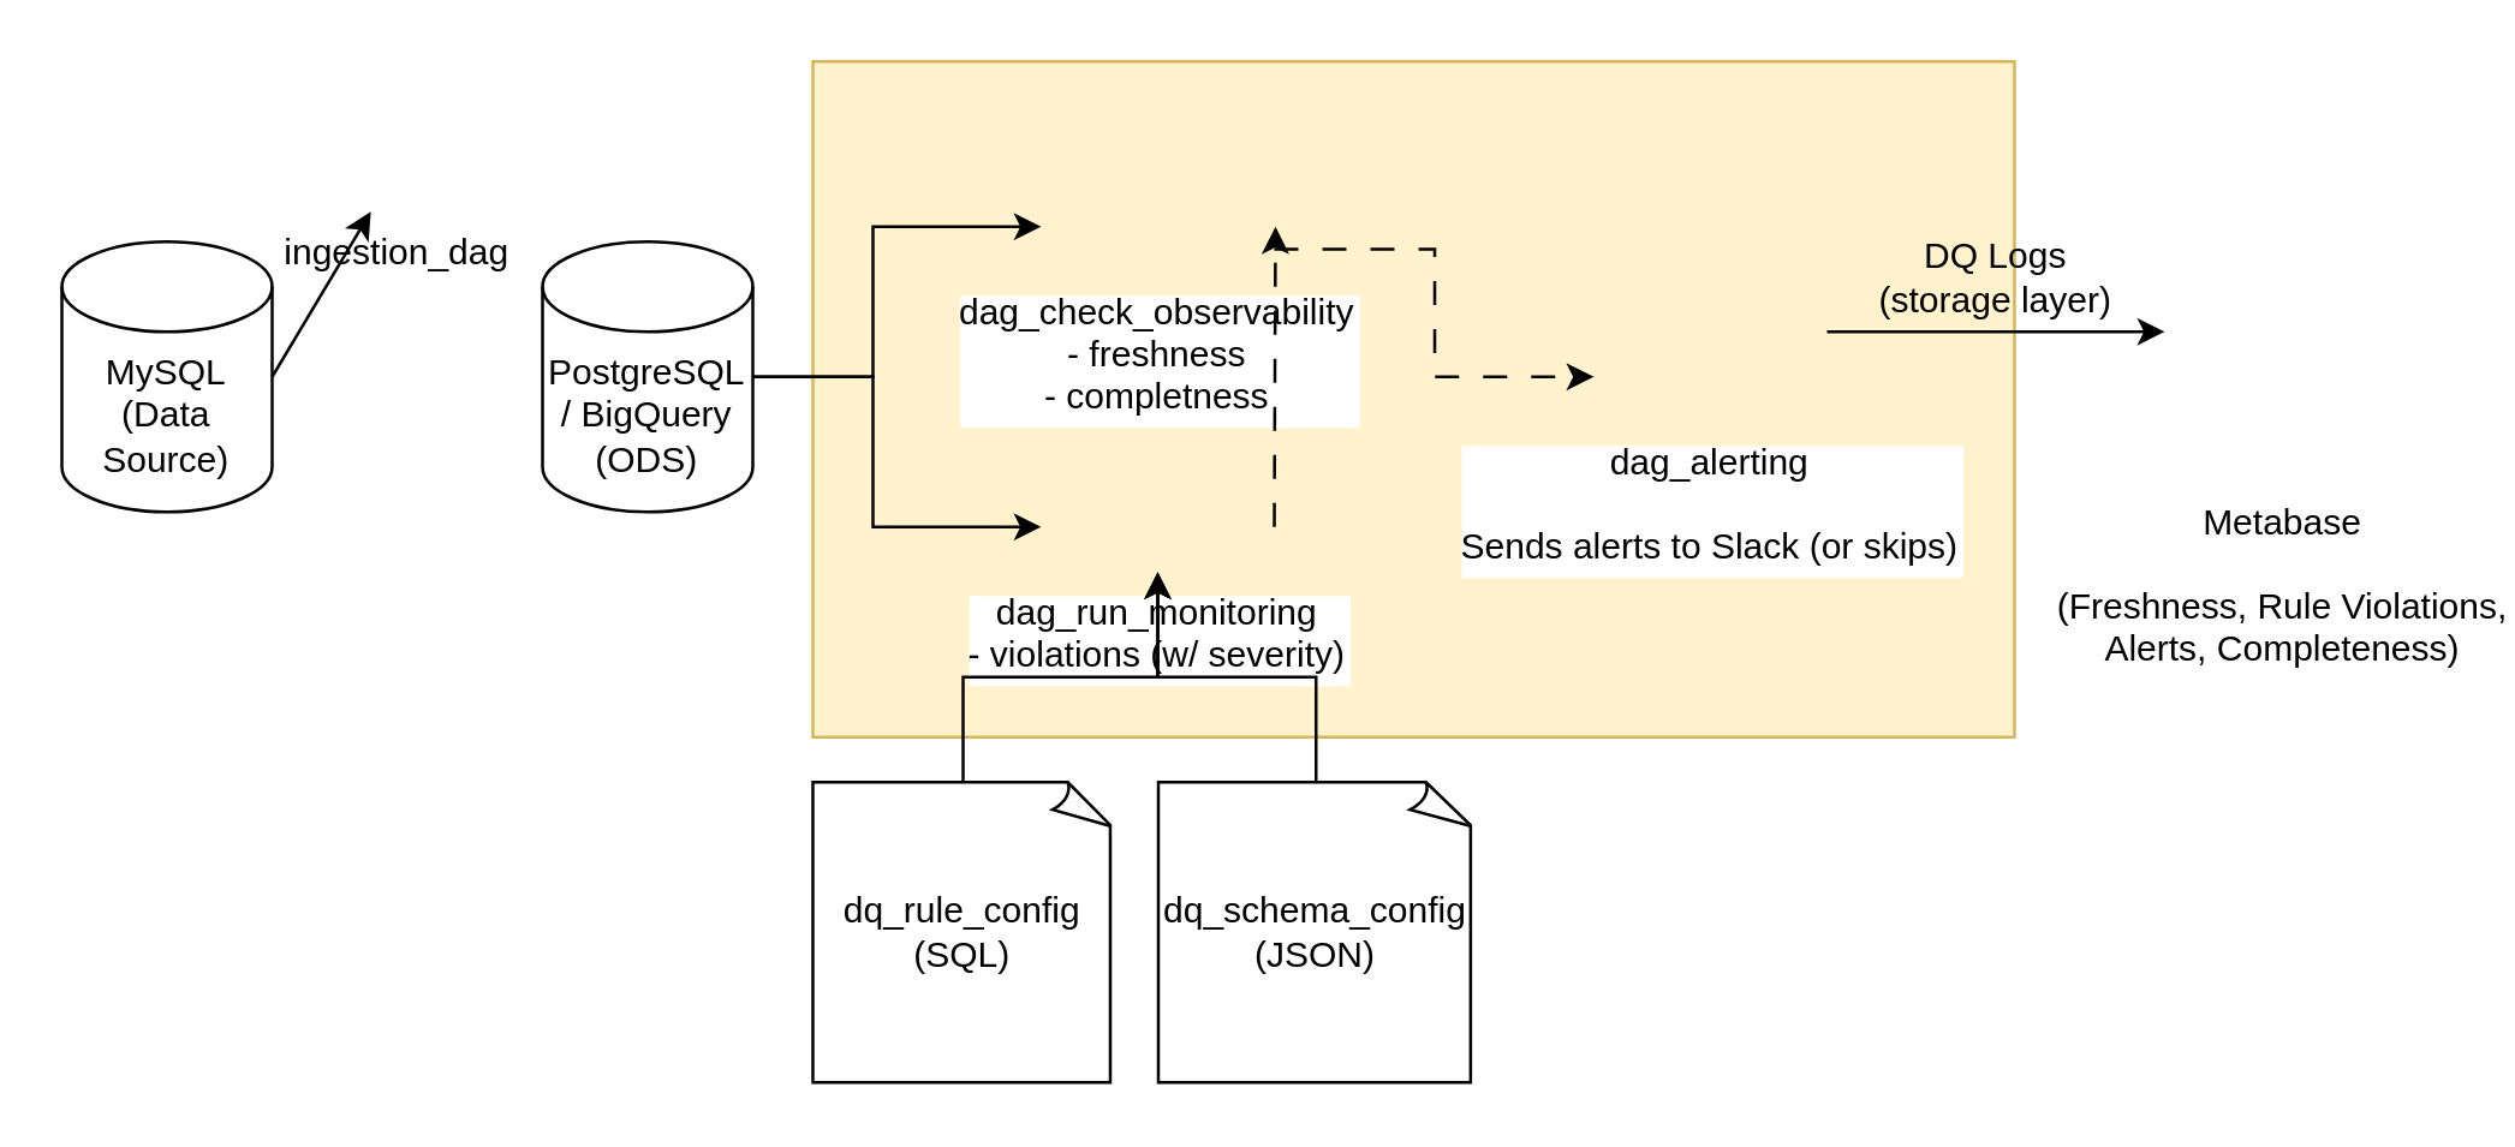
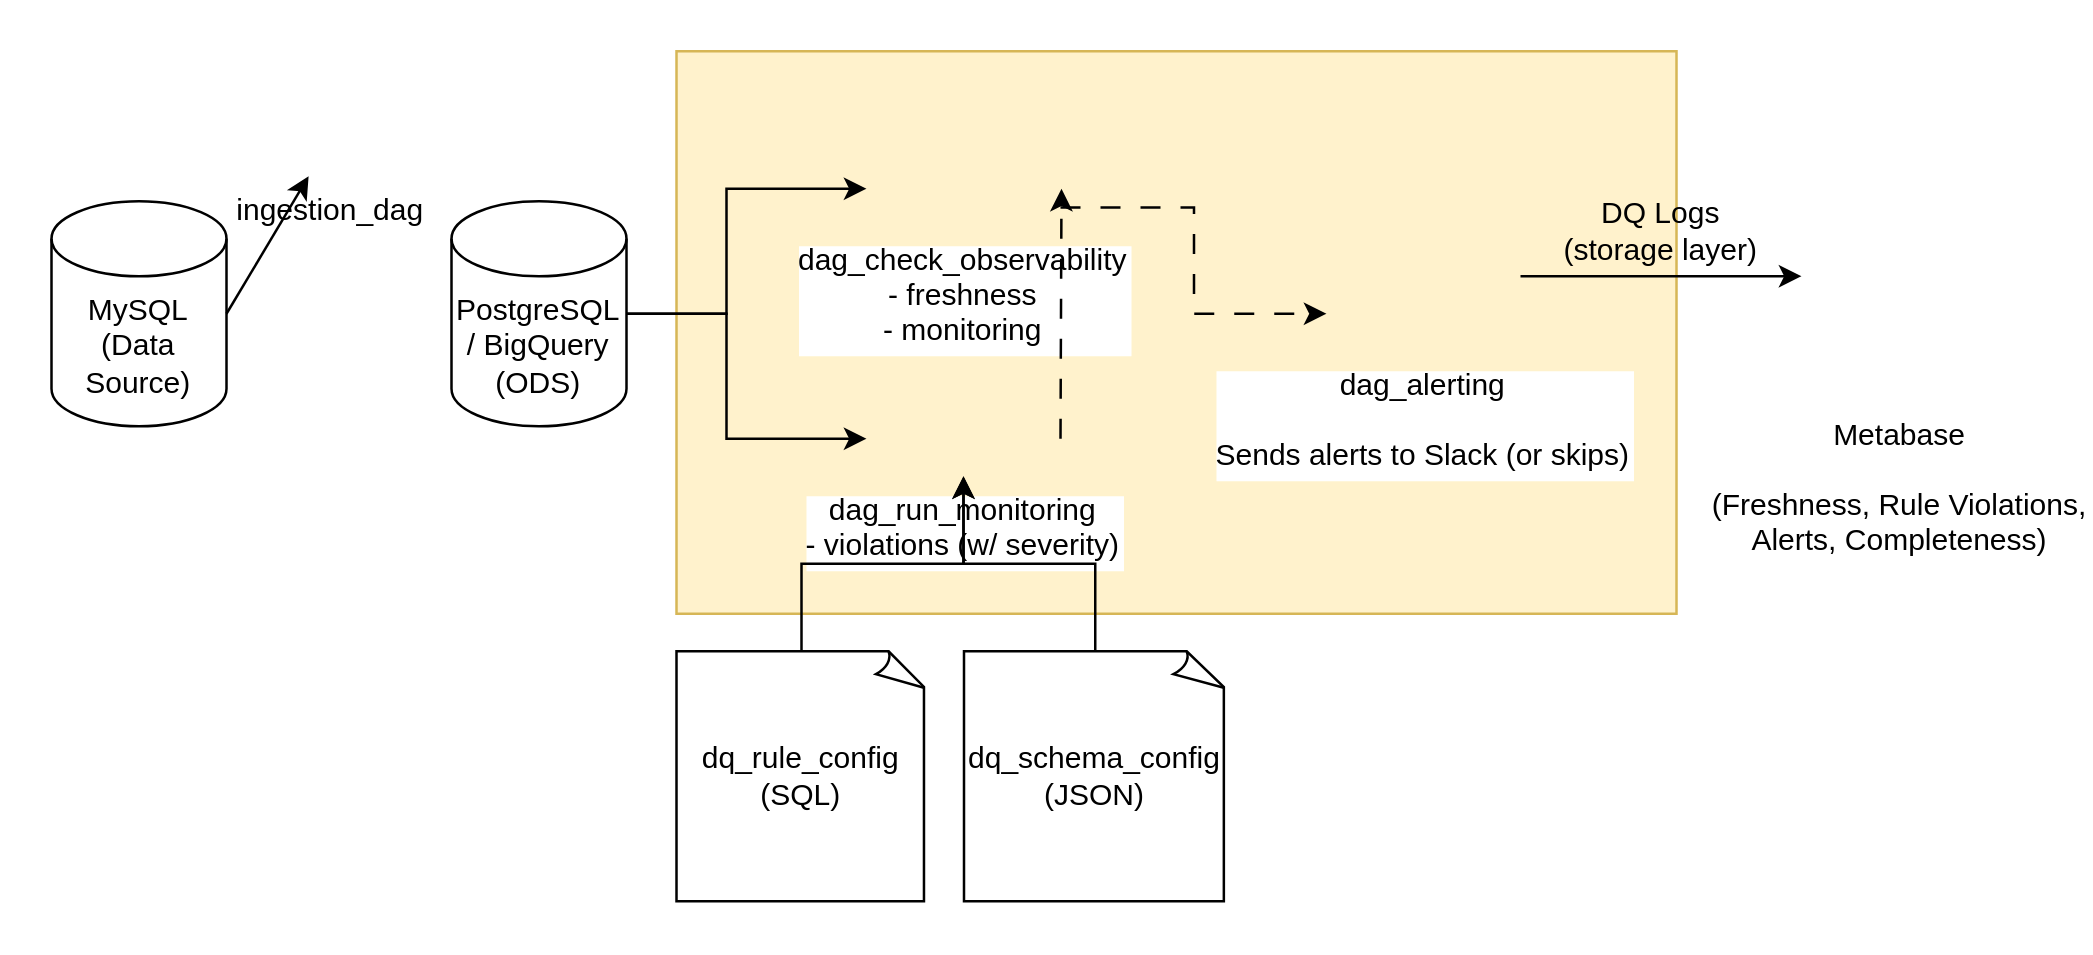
- <mxCell id="7" value="dag_check_observability&#10;- freshness&#10;- completness" style="shape=image;verticalLabelPosition=bottom;labelBackgroundColor=default;verticalAlign=top;aspect=fixed;imageAspect=0;image=https://upload.wikimedia.org/wikipedia/commons/thumb/d/de/AirflowLogo.png/1200px-AirflowLogo.png;" vertex="1" parent="1"><mxGeometry x="346" y="60" width="77.6" height="30" as="geometry" /></mxCell>
+ <mxCell id="7" value="dag_check_observability&#10;- freshness&#10;- monitoring" style="shape=image;verticalLabelPosition=bottom;labelBackgroundColor=default;verticalAlign=top;aspect=fixed;imageAspect=0;image=https://upload.wikimedia.org/wikipedia/commons/thumb/d/de/AirflowLogo.png/1200px-AirflowLogo.png;" vertex="1" parent="1"><mxGeometry x="346" y="60" width="77.6" height="30" as="geometry" /></mxCell>
